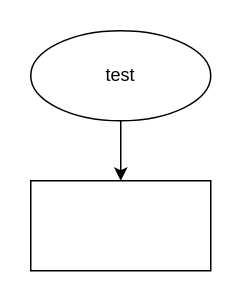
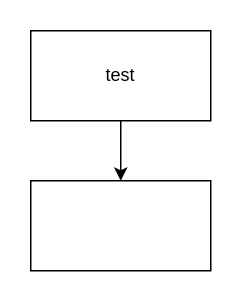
- <mxCell id="3" value="test" style="ellipse;whiteSpace=wrap;html=1;" vertex="1" parent="1"><mxGeometry x="20" y="20" width="120" height="60" as="geometry" /></mxCell>
+ <mxCell id="3" value="test" style="rounded=0;whiteSpace=wrap;html=1;" vertex="1" parent="1"><mxGeometry x="20" y="20" width="120" height="60" as="geometry" /></mxCell>
